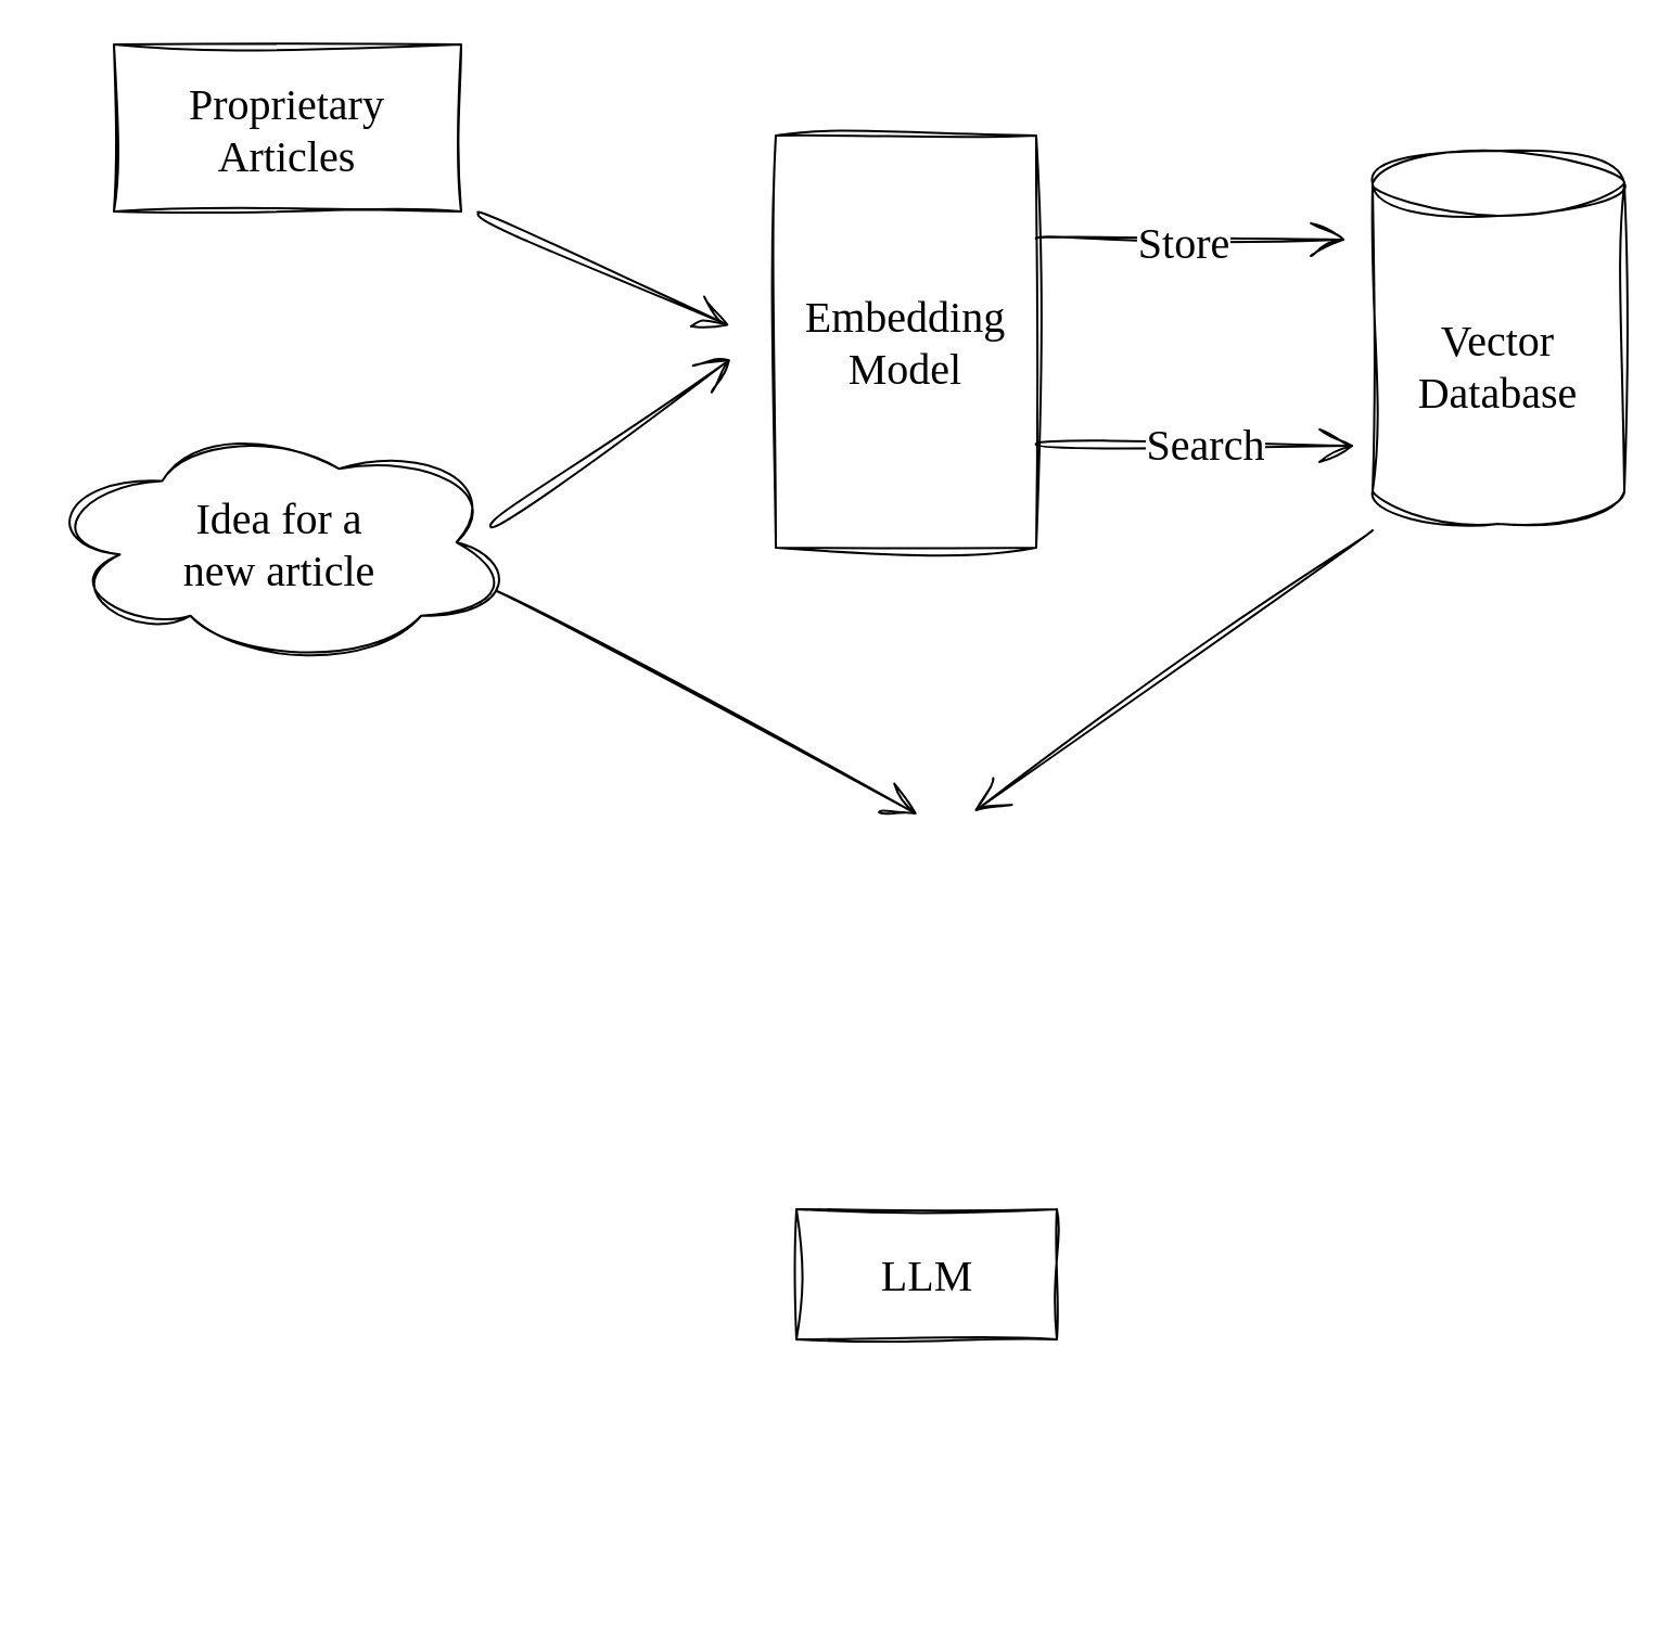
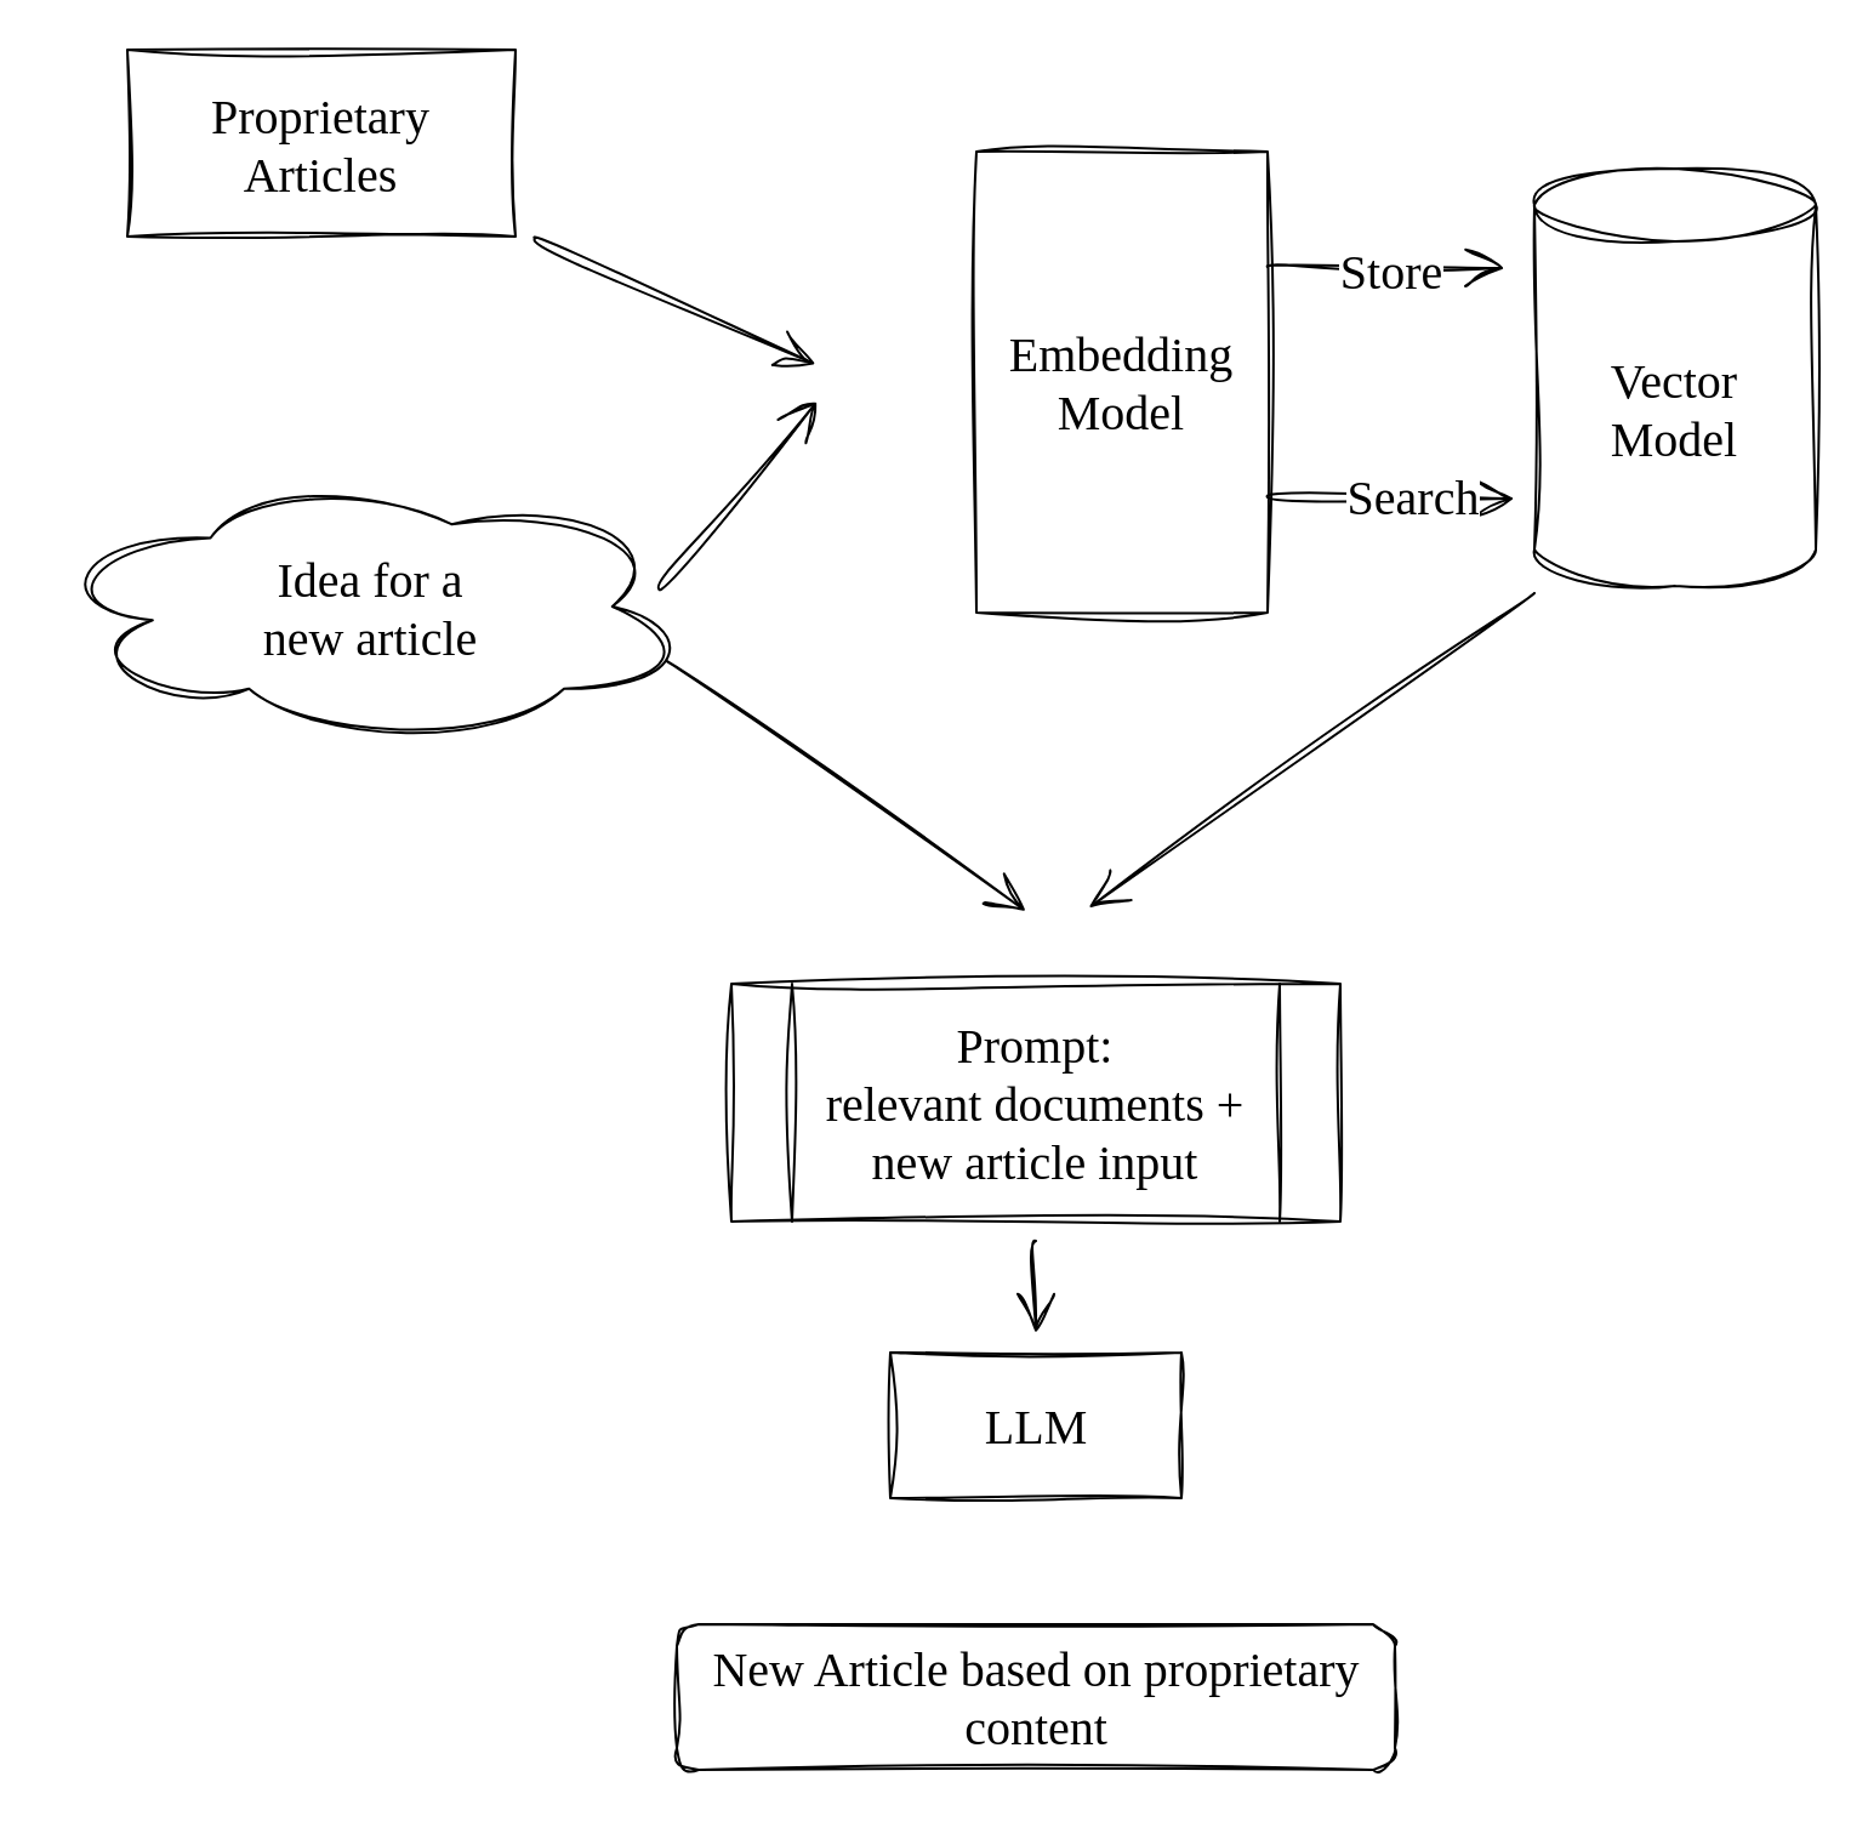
- <mxCell id="9" value="Embedding&lt;br&gt;Model" style="rounded=0;whiteSpace=wrap;html=1;sketch=1;hachureGap=4;jiggle=2;curveFitting=1;fontFamily=Architects Daughter;fontSource=https%3A%2F%2Ffonts.googleapis.com%2Fcss%3Ffamily%3DArchitects%2BDaughter;fontSize=20;" vertex="1" parent="1"><mxGeometry x="357" y="62" width="120" height="190" as="geometry" /></mxCell>
+ <mxCell id="9" value="Embedding&lt;br&gt;Model" style="rounded=0;whiteSpace=wrap;html=1;sketch=1;hachureGap=4;jiggle=2;curveFitting=1;fontFamily=Architects Daughter;fontSource=https%3A%2F%2Ffonts.googleapis.com%2Fcss%3Ffamily%3DArchitects%2BDaughter;fontSize=20;" vertex="1" parent="1"><mxGeometry x="402" y="62" width="120" height="190" as="geometry" /></mxCell>
- <mxCell id="11" value="Vector&lt;br&gt;Database" style="shape=cylinder3;whiteSpace=wrap;html=1;boundedLbl=1;backgroundOutline=1;size=15;sketch=1;hachureGap=4;jiggle=2;curveFitting=1;fontFamily=Architects Daughter;fontSource=https%3A%2F%2Ffonts.googleapis.com%2Fcss%3Ffamily%3DArchitects%2BDaughter;fontSize=20;" vertex="1" parent="1"><mxGeometry x="632" y="69" width="116" height="172" as="geometry" /></mxCell>
+ <mxCell id="11" value="Vector&lt;br&gt;Model" style="shape=cylinder3;whiteSpace=wrap;html=1;boundedLbl=1;backgroundOutline=1;size=15;sketch=1;hachureGap=4;jiggle=2;curveFitting=1;fontFamily=Architects Daughter;fontSource=https%3A%2F%2Ffonts.googleapis.com%2Fcss%3Ffamily%3DArchitects%2BDaughter;fontSize=20;" vertex="1" parent="1"><mxGeometry x="632" y="69" width="116" height="172" as="geometry" /></mxCell>
- <mxCell id="6" value="Idea for a &lt;br&gt;new article" style="ellipse;shape=cloud;whiteSpace=wrap;html=1;sketch=1;hachureGap=4;jiggle=2;curveFitting=1;fontFamily=Architects Daughter;fontSource=https%3A%2F%2Ffonts.googleapis.com%2Fcss%3Ffamily%3DArchitects%2BDaughter;fontSize=20;" vertex="1" parent="1"><mxGeometry x="20" y="193" width="217" height="113" as="geometry" /></mxCell>
+ <mxCell id="6" value="Idea for a &lt;br&gt;new article" style="ellipse;shape=cloud;whiteSpace=wrap;html=1;sketch=1;hachureGap=4;jiggle=2;curveFitting=1;fontFamily=Architects Daughter;fontSource=https%3A%2F%2Ffonts.googleapis.com%2Fcss%3Ffamily%3DArchitects%2BDaughter;fontSize=20;" vertex="1" parent="1"><mxGeometry x="20" y="193" width="265" height="113" as="geometry" /></mxCell>
+ <mxCell id="15" value="Prompt:&lt;br&gt;relevant documents + new article input" style="shape=process;whiteSpace=wrap;html=1;backgroundOutline=1;sketch=1;hachureGap=4;jiggle=2;curveFitting=1;fontFamily=Architects Daughter;fontSource=https%3A%2F%2Ffonts.googleapis.com%2Fcss%3Ffamily%3DArchitects%2BDaughter;fontSize=20;" vertex="1" parent="1"><mxGeometry x="301" y="405" width="251" height="98" as="geometry" /></mxCell>
+ <mxCell id="14" style="edgeStyle=none;curved=1;rounded=0;sketch=1;hachureGap=4;jiggle=2;curveFitting=1;orthogonalLoop=1;jettySize=auto;html=1;fontFamily=Architects Daughter;fontSource=https%3A%2F%2Ffonts.googleapis.com%2Fcss%3Ffamily%3DArchitects%2BDaughter;fontSize=16;endArrow=open;startSize=14;endSize=14;sourcePerimeterSpacing=8;targetPerimeterSpacing=8;" edge="1" parent="1" source="15" target="16"><mxGeometry relative="1" as="geometry"><mxPoint x="426.5" y="591.667" as="targetPoint" /></mxGeometry></mxCell>
+ <mxCell id="17" value="New Article based on proprietary content" style="rounded=1;whiteSpace=wrap;html=1;sketch=1;hachureGap=4;jiggle=2;curveFitting=1;fontFamily=Architects Daughter;fontSource=https%3A%2F%2Ffonts.googleapis.com%2Fcss%3Ffamily%3DArchitects%2BDaughter;fontSize=20;" vertex="1" parent="1"><mxGeometry x="278.5" y="669" width="296" height="60" as="geometry" /></mxCell>
